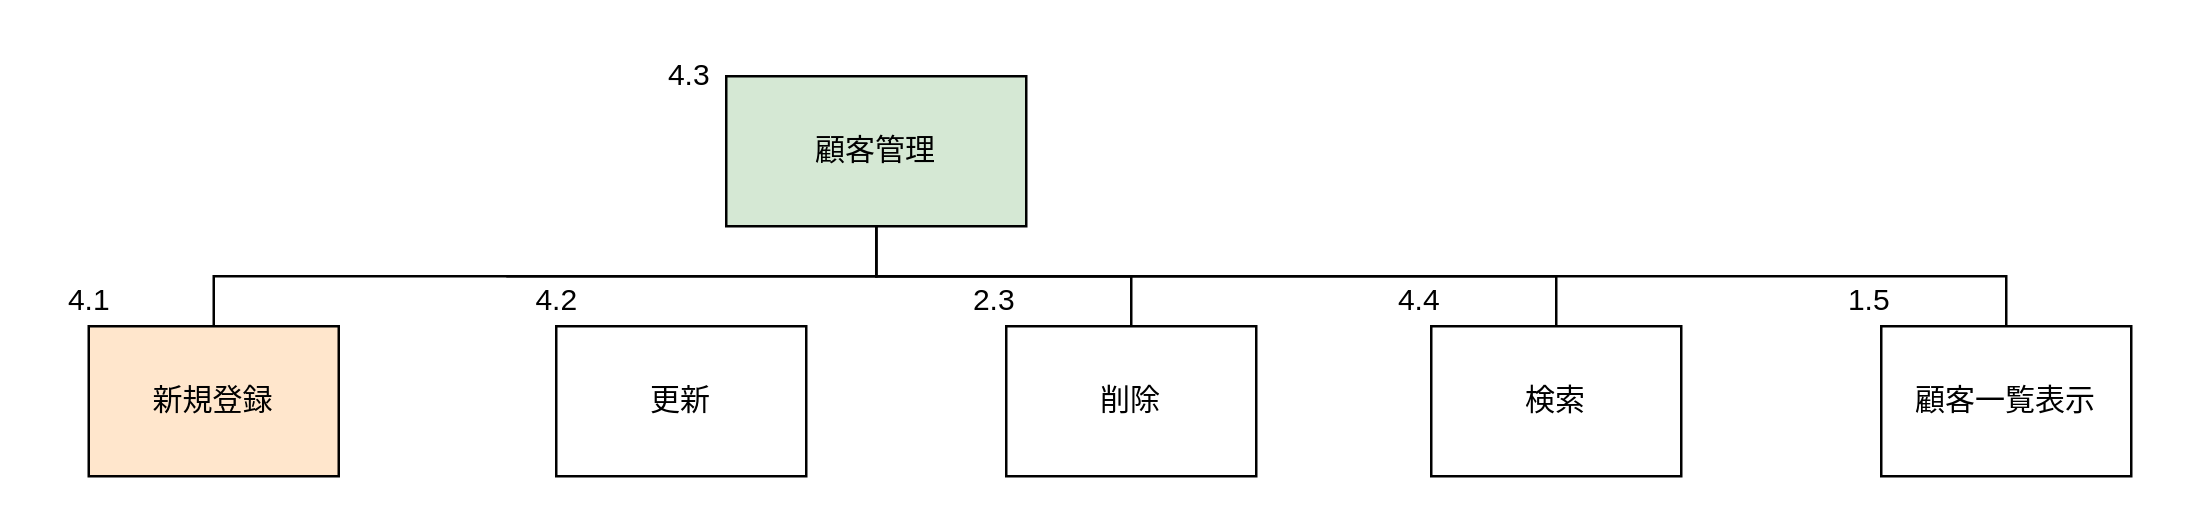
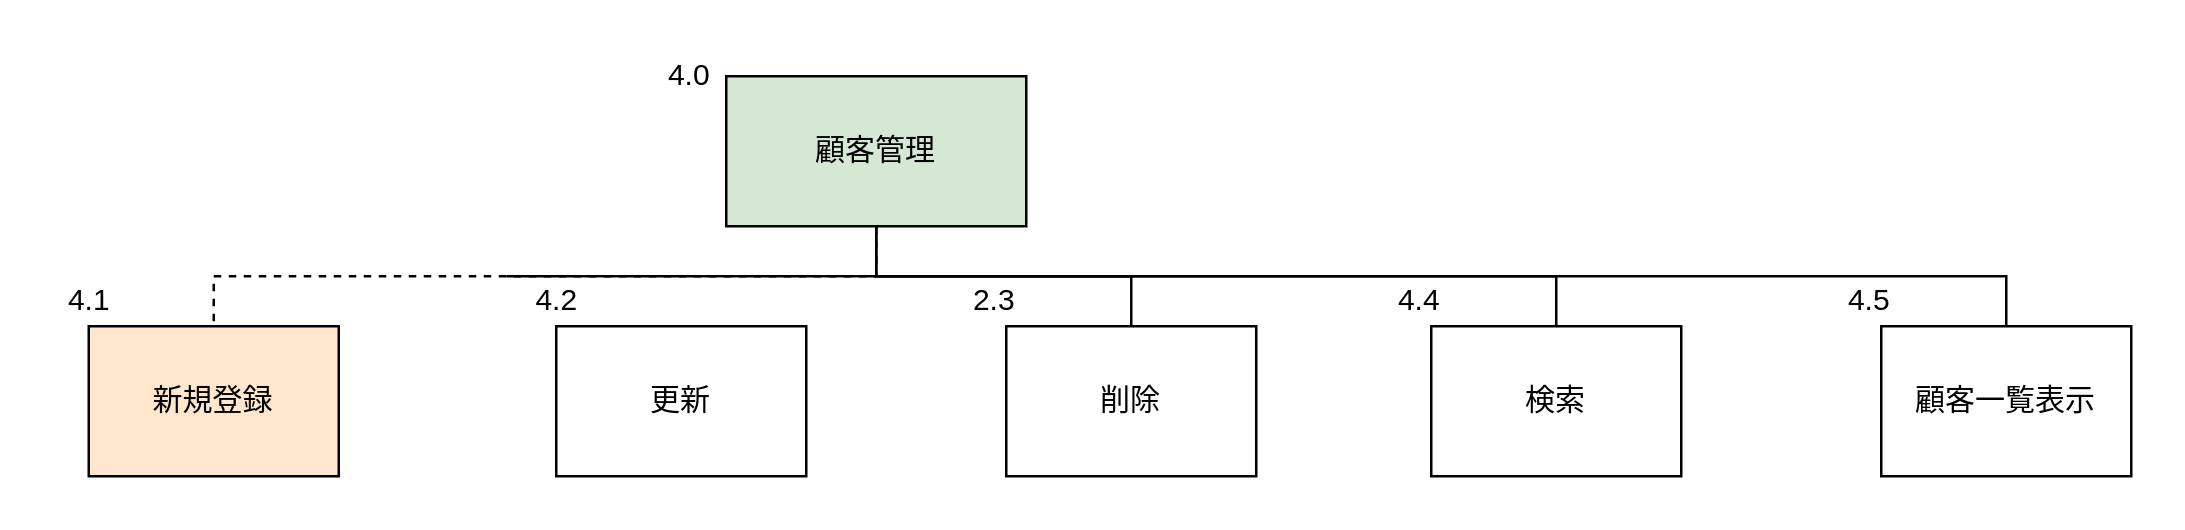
- <mxCell id="9" value="4.3" style="text;html=1;resizable=0;autosize=1;align=center;verticalAlign=middle;points=[];fillColor=none;strokeColor=none;rounded=0;" parent="1" vertex="1"><mxGeometry x="260" width="30" height="20" as="geometry" y="20" /></mxCell>
+ <mxCell id="9" value="4.0" style="text;html=1;resizable=0;autosize=1;align=center;verticalAlign=middle;points=[];fillColor=none;strokeColor=none;rounded=0;" parent="1" vertex="1"><mxGeometry x="260" width="30" height="20" as="geometry" y="20" /></mxCell>
- <mxCell id="4" value="" style="edgeStyle=elbowEdgeStyle;elbow=vertical;startArrow=none;endArrow=none;rounded=0;exitX=0.5;exitY=1;exitDx=0;exitDy=0;" parent="1" source="2" target="3" edge="1"><mxGeometry relative="1" as="geometry"><mxPoint x="213" y="90" as="sourcePoint" /></mxGeometry></mxCell>
+ <mxCell id="4" value="" style="edgeStyle=elbowEdgeStyle;elbow=vertical;startArrow=none;endArrow=none;rounded=0;exitX=0.5;exitY=1;exitDx=0;exitDy=0;dashed=1;" parent="1" source="2" target="3" edge="1"><mxGeometry relative="1" as="geometry"><mxPoint x="213" y="90" as="sourcePoint" /></mxGeometry></mxCell>
- <mxCell id="16" value="1.5" style="text;html=1;resizable=0;autosize=1;align=center;verticalAlign=middle;points=[];fillColor=none;strokeColor=none;rounded=0;" vertex="1" parent="15"><mxGeometry x="-20" y="-20" width="30" height="20" as="geometry" /></mxCell>
+ <mxCell id="16" value="4.5" style="text;html=1;resizable=0;autosize=1;align=center;verticalAlign=middle;points=[];fillColor=none;strokeColor=none;rounded=0;" vertex="1" parent="15"><mxGeometry x="-20" y="-20" width="30" height="20" as="geometry" /></mxCell>
